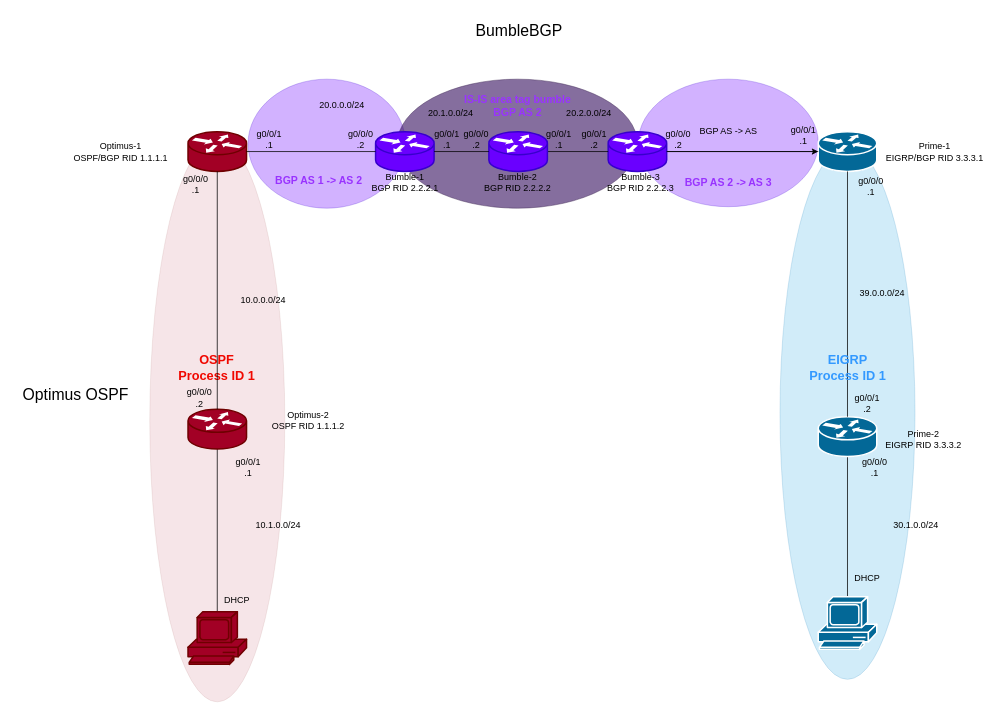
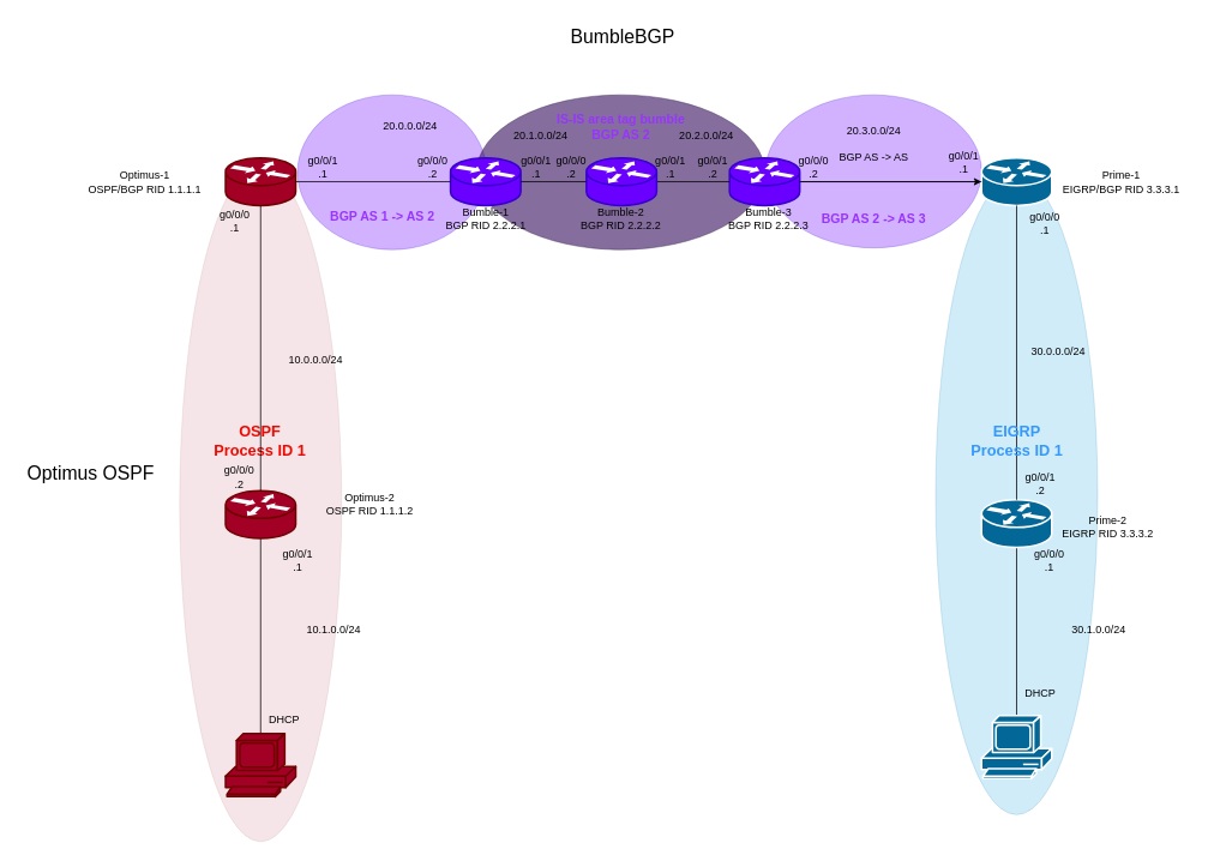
+ <mxCell id="51" value="20.3.0.0/24" style="text;html=1;align=center;verticalAlign=middle;resizable=0;points=[];autosize=1;strokeColor=none;fillColor=none;" parent="1" vertex="1"><mxGeometry x="930" y="130" width="80" height="30" as="geometry" /></mxCell>
- <mxCell id="42" value="39.0.0.0/24" style="text;html=1;align=center;verticalAlign=middle;resizable=0;points=[];autosize=1;strokeColor=none;fillColor=none;" parent="1" vertex="1"><mxGeometry x="1135" y="375" width="80" height="30" as="geometry" /></mxCell>
+ <mxCell id="42" value="30.0.0.0/24" style="text;html=1;align=center;verticalAlign=middle;resizable=0;points=[];autosize=1;strokeColor=none;fillColor=none;" parent="1" vertex="1"><mxGeometry x="1135" y="375" width="80" height="30" as="geometry" /></mxCell>
